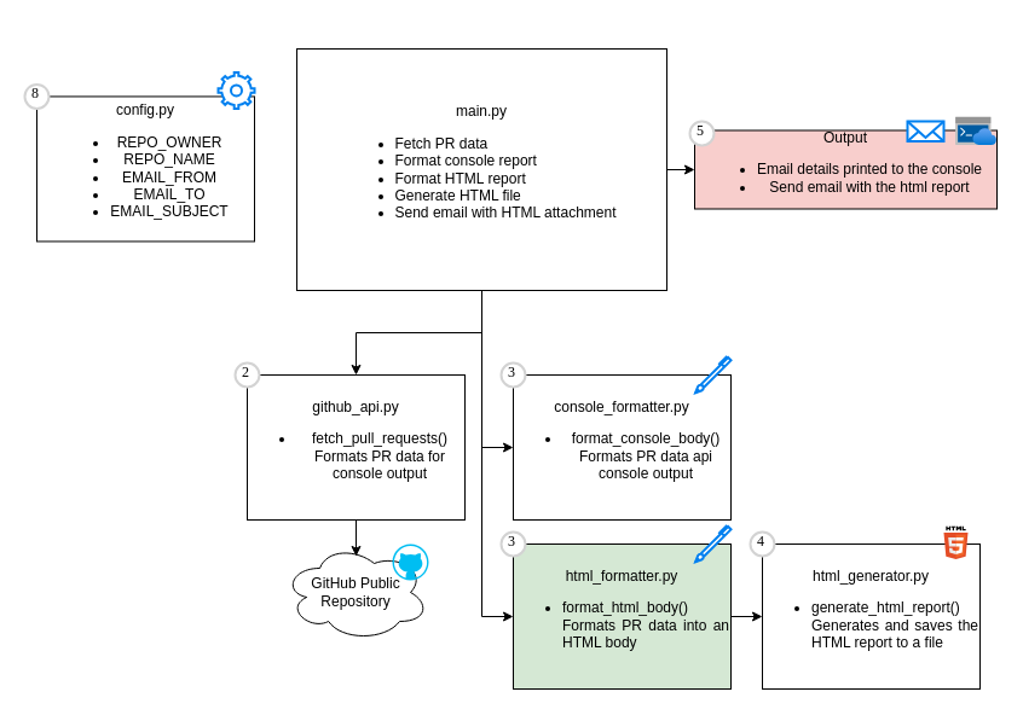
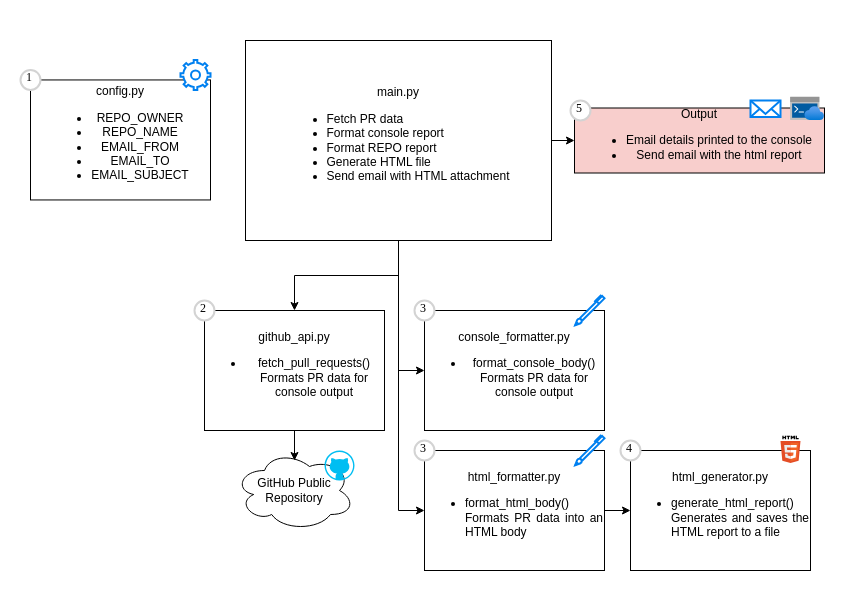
- <mxCell id="9" value="8" style="ellipse;whiteSpace=wrap;html=1;aspect=fixed;strokeWidth=2;fontFamily=Tahoma;spacingBottom=4;spacingRight=2;strokeColor=#d3d3d3;" parent="7" vertex="1"><mxGeometry width="20" height="20" as="geometry" /></mxCell>
+ <mxCell id="9" value="1" style="ellipse;whiteSpace=wrap;html=1;aspect=fixed;strokeWidth=2;fontFamily=Tahoma;spacingBottom=4;spacingRight=2;strokeColor=#d3d3d3;" parent="7" vertex="1"><mxGeometry width="20" height="20" as="geometry" /></mxCell>
- <mxCell id="6" value="main.py&lt;div&gt;&lt;ul&gt;&lt;li style=&quot;text-align: justify;&quot;&gt;Fetch PR data&lt;/li&gt;&lt;li style=&quot;text-align: justify;&quot;&gt;Format console report&lt;/li&gt;&lt;li style=&quot;text-align: justify;&quot;&gt;Format HTML report&lt;/li&gt;&lt;li style=&quot;text-align: justify;&quot;&gt;Generate HTML file&lt;/li&gt;&lt;li style=&quot;text-align: justify;&quot;&gt;Send email with HTML attachment&lt;/li&gt;&lt;/ul&gt;&lt;/div&gt;" style="rounded=0;whiteSpace=wrap;html=1;align=center;" parent="1" vertex="1"><mxGeometry x="245" y="40" width="306" height="200" as="geometry" /></mxCell>
+ <mxCell id="6" value="main.py&lt;div&gt;&lt;ul&gt;&lt;li style=&quot;text-align: justify;&quot;&gt;Fetch PR data&lt;/li&gt;&lt;li style=&quot;text-align: justify;&quot;&gt;Format console report&lt;/li&gt;&lt;li style=&quot;text-align: justify;&quot;&gt;Format REPO report&lt;/li&gt;&lt;li style=&quot;text-align: justify;&quot;&gt;Generate HTML file&lt;/li&gt;&lt;li style=&quot;text-align: justify;&quot;&gt;Send email with HTML attachment&lt;/li&gt;&lt;/ul&gt;&lt;/div&gt;" style="rounded=0;whiteSpace=wrap;html=1;align=center;" parent="1" vertex="1"><mxGeometry x="245" y="40" width="306" height="200" as="geometry" /></mxCell>
- <mxCell id="34" value="&lt;div style=&quot;&quot;&gt;&lt;span style=&quot;background-color: initial;&quot;&gt;console_formatter.py&lt;/span&gt;&lt;/div&gt;&lt;div&gt;&lt;ul&gt;&lt;li&gt;&lt;div style=&quot;&quot;&gt;&lt;span style=&quot;background-color: initial;&quot;&gt;format_console_body()&lt;/span&gt;&lt;/div&gt;&lt;div style=&quot;&quot;&gt;&lt;span style=&quot;background-color: initial;&quot;&gt;Formats PR data api console output&lt;/span&gt;&lt;/div&gt;&lt;/li&gt;&lt;/ul&gt;&lt;/div&gt;" style="rounded=0;whiteSpace=wrap;html=1;align=center;" parent="33" vertex="1"><mxGeometry x="10" y="14.85" width="180" height="120" as="geometry" /></mxCell>
+ <mxCell id="34" value="&lt;div style=&quot;&quot;&gt;&lt;span style=&quot;background-color: initial;&quot;&gt;console_formatter.py&lt;/span&gt;&lt;/div&gt;&lt;div&gt;&lt;ul&gt;&lt;li&gt;&lt;div style=&quot;&quot;&gt;&lt;span style=&quot;background-color: initial;&quot;&gt;format_console_body()&lt;/span&gt;&lt;/div&gt;&lt;div style=&quot;&quot;&gt;&lt;span style=&quot;background-color: initial;&quot;&gt;Formats PR data for console output&lt;/span&gt;&lt;/div&gt;&lt;/li&gt;&lt;/ul&gt;&lt;/div&gt;" style="rounded=0;whiteSpace=wrap;html=1;align=center;" parent="33" vertex="1"><mxGeometry x="10" y="14.85" width="180" height="120" as="geometry" /></mxCell>
- <mxCell id="30" value="&lt;div style=&quot;&quot;&gt;html_formatter.py&lt;div&gt;&lt;ul&gt;&lt;li style=&quot;text-align: justify;&quot;&gt;format_html_body()&lt;br&gt;Formats PR data into an HTML body&lt;/li&gt;&lt;/ul&gt;&lt;/div&gt;&lt;/div&gt;" style="rounded=0;whiteSpace=wrap;html=1;align=center;fillColor=#d5e8d4;" vertex="1" parent="29"><mxGeometry x="10" y="14.85" width="180" height="120" as="geometry" /></mxCell>
+ <mxCell id="30" value="&lt;div style=&quot;&quot;&gt;html_formatter.py&lt;div&gt;&lt;ul&gt;&lt;li style=&quot;text-align: justify;&quot;&gt;format_html_body()&lt;br&gt;Formats PR data into an HTML body&lt;/li&gt;&lt;/ul&gt;&lt;/div&gt;&lt;/div&gt;" style="rounded=0;whiteSpace=wrap;html=1;align=center;" vertex="1" parent="29"><mxGeometry x="10" y="14.85" width="180" height="120" as="geometry" /></mxCell>
